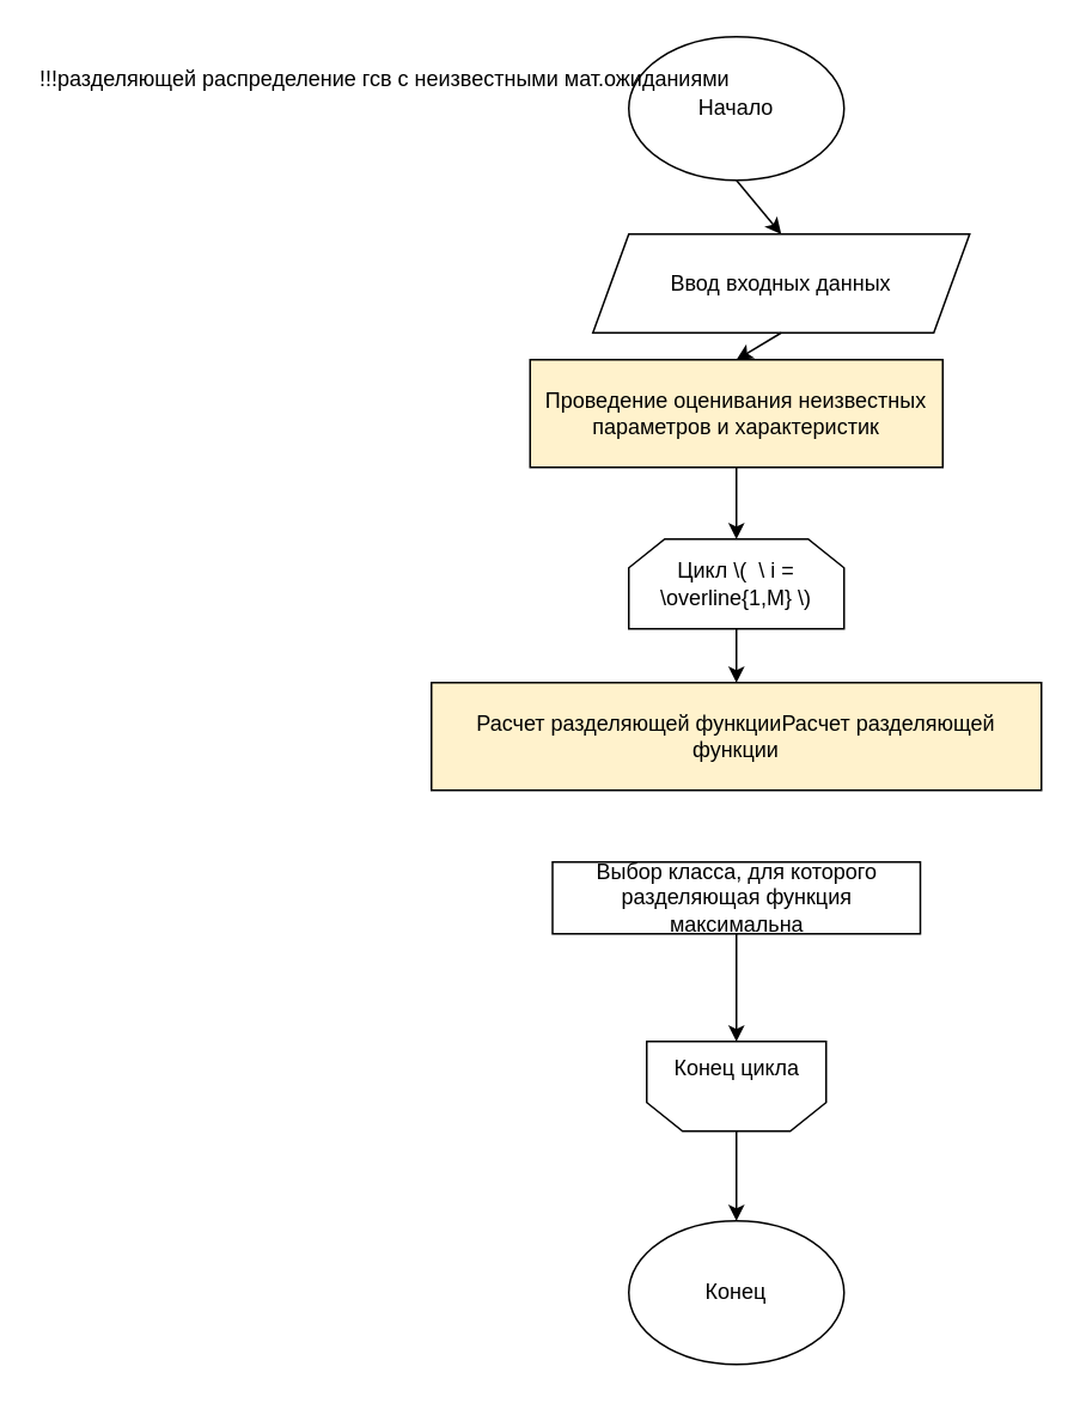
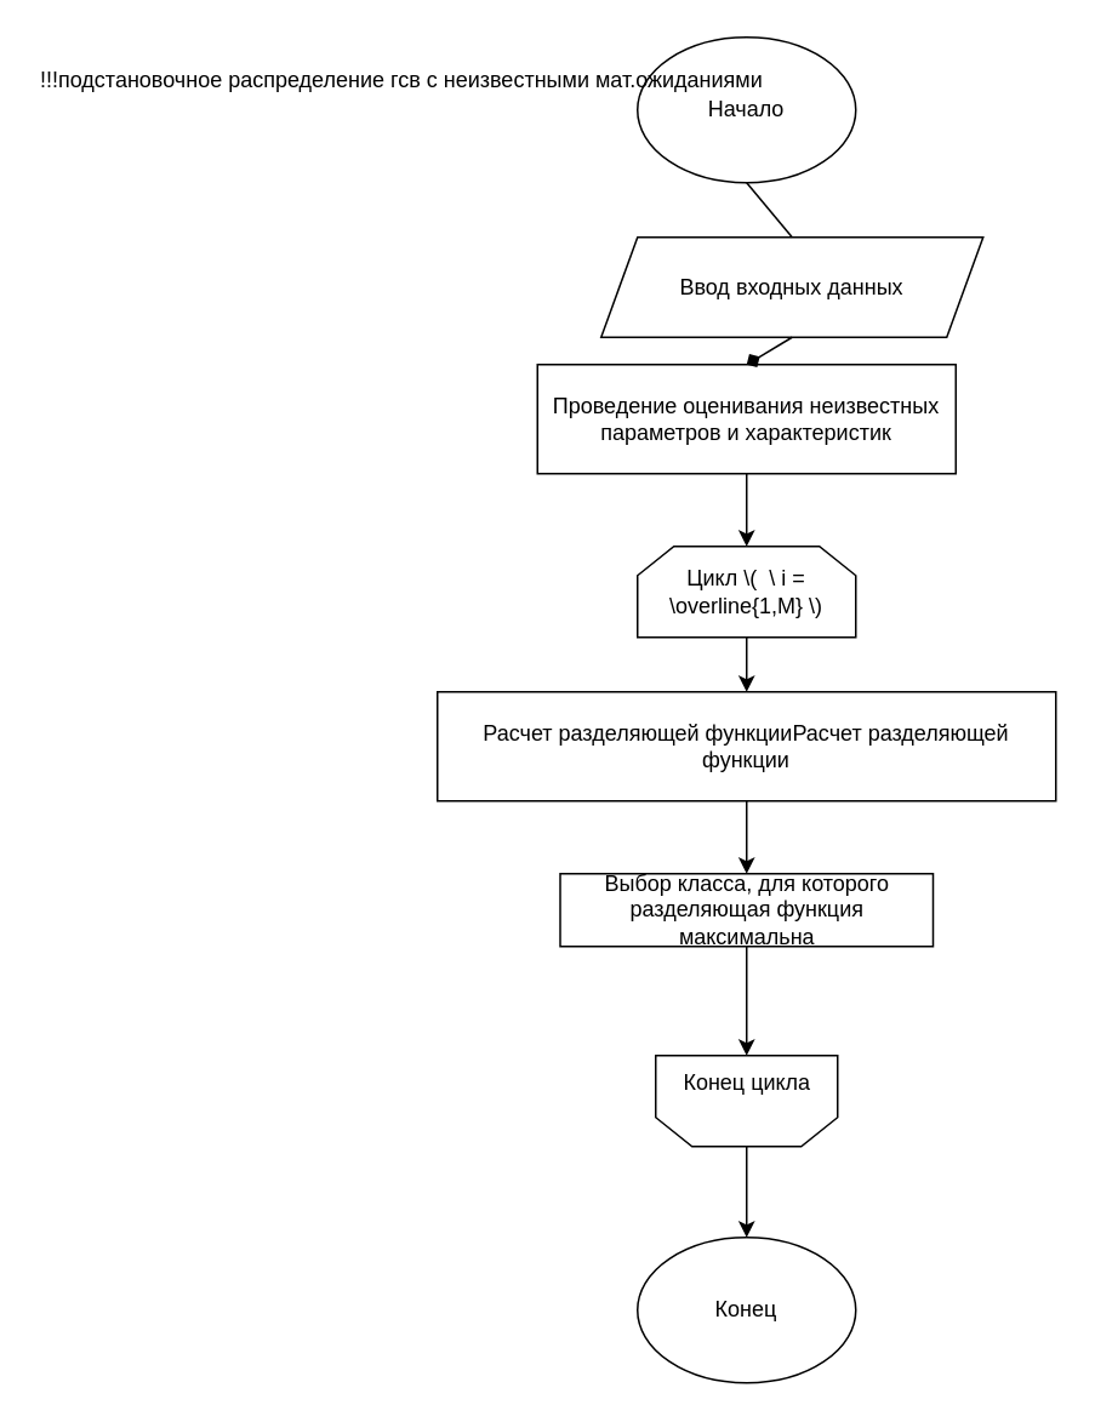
- <mxCell id="18" value="!!!разделяющей распределение гсв с неизвестными мат.ожиданиями" style="text;whiteSpace=wrap;html=1;" vertex="1" parent="1"><mxGeometry x="20" y="30" width="420" height="30" as="geometry" /></mxCell>
+ <mxCell id="18" value="!!!подстановочное распределение гсв с неизвестными мат.ожиданиями" style="text;whiteSpace=wrap;html=1;" vertex="1" parent="1"><mxGeometry x="20" y="30" width="420" height="30" as="geometry" /></mxCell>
- <mxCell id="4" value="" style="endArrow=classic;html=1;exitX=0.5;exitY=1;exitDx=0;exitDy=0;entryX=0.5;entryY=0;entryDx=0;entryDy=0;" parent="1" source="2" target="3" edge="1"><mxGeometry width="50" height="50" relative="1" as="geometry"><mxPoint x="400" y="200" as="sourcePoint" /><mxPoint x="450" y="150" as="targetPoint" /></mxGeometry></mxCell>
+ <mxCell id="4" value="" style="endArrow=none;html=1;exitX=0.5;exitY=1;exitDx=0;exitDy=0;entryX=0.5;entryY=0;entryDx=0;entryDy=0;" parent="1" source="2" target="3" edge="1"><mxGeometry width="50" height="50" relative="1" as="geometry"><mxPoint x="400" y="200" as="sourcePoint" /><mxPoint x="450" y="150" as="targetPoint" /></mxGeometry></mxCell>
- <mxCell id="6" value="" style="endArrow=classic;html=1;exitX=0.5;exitY=1;exitDx=0;exitDy=0;entryX=0.5;entryY=0;entryDx=0;entryDy=0;" parent="1" source="3" target="5" edge="1"><mxGeometry width="50" height="50" relative="1" as="geometry"><mxPoint x="380" y="270" as="sourcePoint" /><mxPoint x="430" y="220" as="targetPoint" /></mxGeometry></mxCell>
+ <mxCell id="6" value="" style="endArrow=diamond;html=1;exitX=0.5;exitY=1;exitDx=0;exitDy=0;entryX=0.5;entryY=0;entryDx=0;entryDy=0;" parent="1" source="3" target="5" edge="1"><mxGeometry width="50" height="50" relative="1" as="geometry"><mxPoint x="380" y="270" as="sourcePoint" /><mxPoint x="430" y="220" as="targetPoint" /></mxGeometry></mxCell>
- <mxCell id="5" value="Проведение оценивания неизвестных параметров и характеристик" style="rounded=0;whiteSpace=wrap;html=1;fillColor=#fff2cc;" parent="1" vertex="1"><mxGeometry x="295" y="200" width="230" height="60" as="geometry" /></mxCell>
+ <mxCell id="5" value="Проведение оценивания неизвестных параметров и характеристик" style="rounded=0;whiteSpace=wrap;html=1;" parent="1" vertex="1"><mxGeometry x="295" y="200" width="230" height="60" as="geometry" /></mxCell>
- <mxCell id="12" value="Расчет разделяющей функцииРасчет разделяющей функции" style="rounded=0;whiteSpace=wrap;html=1;fillColor=#fff2cc;" parent="1" vertex="1"><mxGeometry x="240" y="380" width="340" height="60" as="geometry" /></mxCell>
+ <mxCell id="12" value="Расчет разделяющей функцииРасчет разделяющей функции" style="rounded=0;whiteSpace=wrap;html=1;" parent="1" vertex="1"><mxGeometry x="240" y="380" width="340" height="60" as="geometry" /></mxCell>
+ <mxCell id="13" value="" style="endArrow=classic;html=1;entryX=0.5;entryY=0;entryDx=0;entryDy=0;" parent="1" source="12" target="11" edge="1"><mxGeometry width="50" height="50" relative="1" as="geometry"><mxPoint x="420" y="440" as="sourcePoint" /><mxPoint x="410" y="500" as="targetPoint" /></mxGeometry></mxCell>
